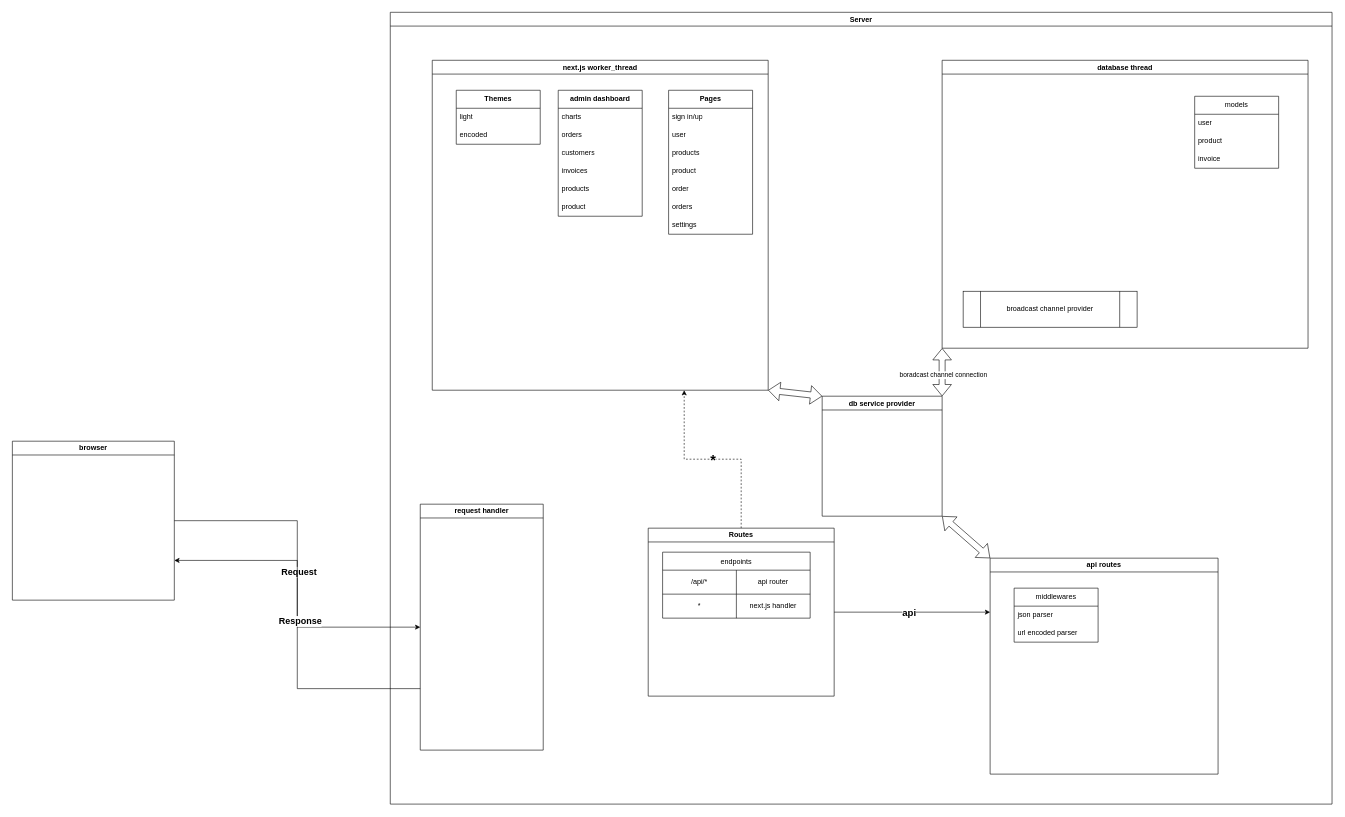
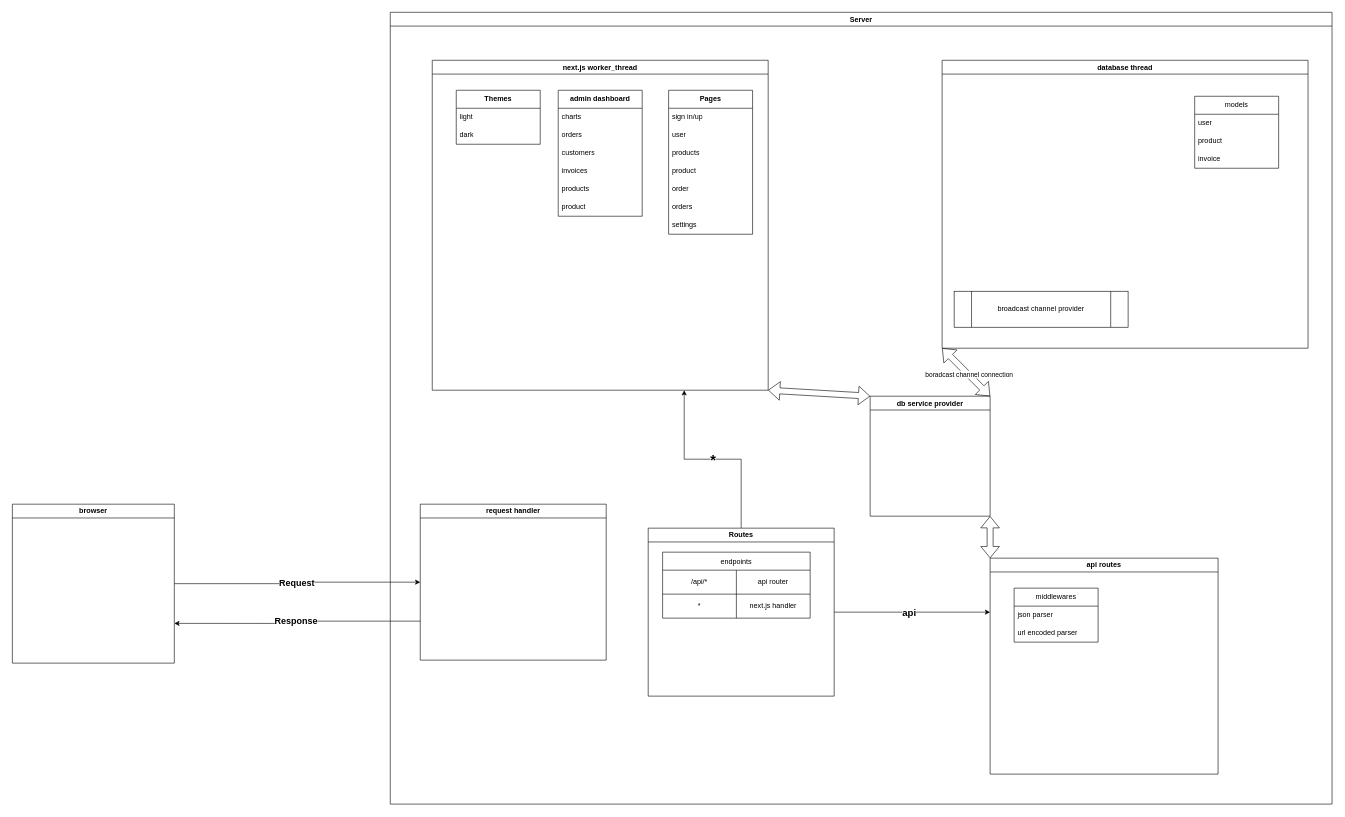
- <mxCell id="20" value="encoded" style="text;strokeColor=none;fillColor=none;align=left;verticalAlign=middle;spacingLeft=4;spacingRight=4;overflow=hidden;points=[[0,0.5],[1,0.5]];portConstraint=eastwest;rotatable=0;whiteSpace=wrap;html=1;" vertex="1" parent="18"><mxGeometry y="60" width="140" height="30" as="geometry" /></mxCell>
+ <mxCell id="20" value="dark" style="text;strokeColor=none;fillColor=none;align=left;verticalAlign=middle;spacingLeft=4;spacingRight=4;overflow=hidden;points=[[0,0.5],[1,0.5]];portConstraint=eastwest;rotatable=0;whiteSpace=wrap;html=1;" vertex="1" parent="18"><mxGeometry y="60" width="140" height="30" as="geometry" /></mxCell>
- <mxCell id="4" value="broadcast channel provider" style="shape=process;whiteSpace=wrap;html=1;backgroundOutline=1;" vertex="1" parent="3"><mxGeometry x="35" y="385" width="290" height="60" as="geometry" /></mxCell>
+ <mxCell id="4" value="broadcast channel provider" style="shape=process;whiteSpace=wrap;html=1;backgroundOutline=1;" vertex="1" parent="3"><mxGeometry x="20" y="385" width="290" height="60" as="geometry" /></mxCell>
- <mxCell id="28" value="db service provider" style="swimlane;whiteSpace=wrap;html=1;" vertex="1" parent="2"><mxGeometry x="720" y="640" width="200" height="200" as="geometry" /></mxCell>
+ <mxCell id="28" value="db service provider" style="swimlane;whiteSpace=wrap;html=1;" vertex="1" parent="2"><mxGeometry x="800" y="640" width="200" height="200" as="geometry" /></mxCell>
- <mxCell id="33" style="edgeStyle=orthogonalEdgeStyle;rounded=0;orthogonalLoop=1;jettySize=auto;html=1;entryX=0.75;entryY=1;entryDx=0;entryDy=0;dashed=1;" edge="1" parent="2" source="37" target="9"><mxGeometry relative="1" as="geometry" /></mxCell>
+ <mxCell id="33" style="edgeStyle=orthogonalEdgeStyle;rounded=0;orthogonalLoop=1;jettySize=auto;html=1;entryX=0.75;entryY=1;entryDx=0;entryDy=0;" edge="1" parent="2" source="37" target="9"><mxGeometry relative="1" as="geometry" /></mxCell>
- <mxCell id="52" value="browser" style="swimlane;whiteSpace=wrap;html=1;" vertex="1" parent="1"><mxGeometry x="20" y="735" width="270" height="265" as="geometry" /></mxCell>
+ <mxCell id="52" value="browser" style="swimlane;whiteSpace=wrap;html=1;" vertex="1" parent="1"><mxGeometry x="20" y="840" width="270" height="265" as="geometry" /></mxCell>
- <mxCell id="32" value="request handler" style="swimlane;whiteSpace=wrap;html=1;" vertex="1" parent="2"><mxGeometry x="50" y="820" width="205" height="410" as="geometry" /></mxCell>
+ <mxCell id="32" value="request handler" style="swimlane;whiteSpace=wrap;html=1;" vertex="1" parent="2"><mxGeometry x="50" y="820" width="310" height="260" as="geometry" /></mxCell>
